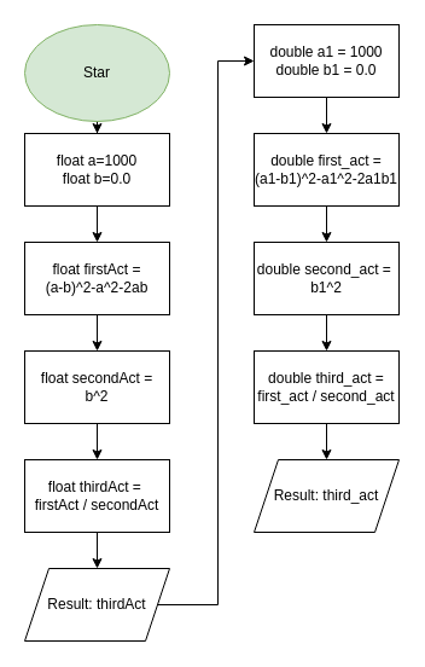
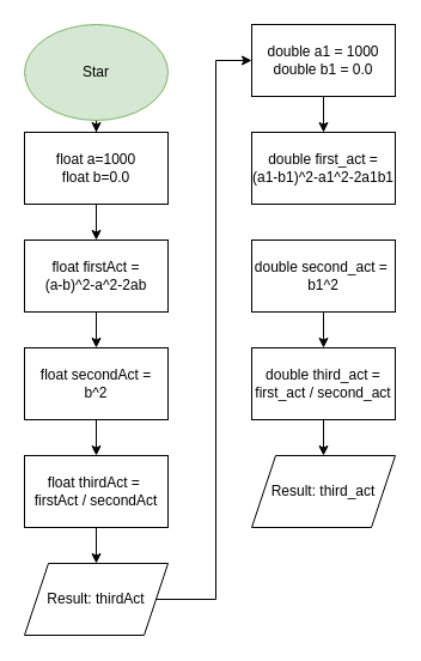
- <mxCell id="16" value="" style="edgeStyle=orthogonalEdgeStyle;rounded=0;orthogonalLoop=1;jettySize=auto;html=1;" edge="1" parent="1" source="17" target="19"><mxGeometry relative="1" as="geometry" /></mxCell>
